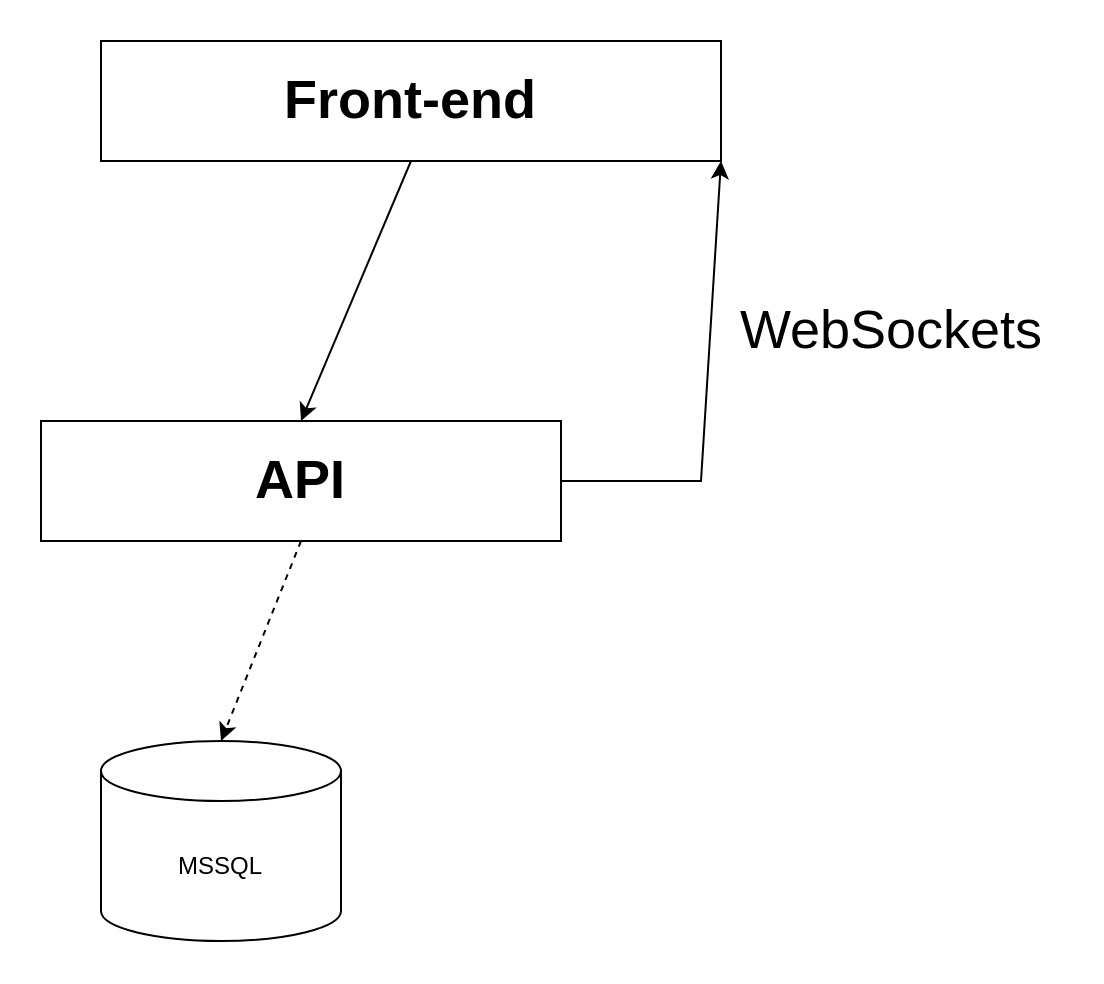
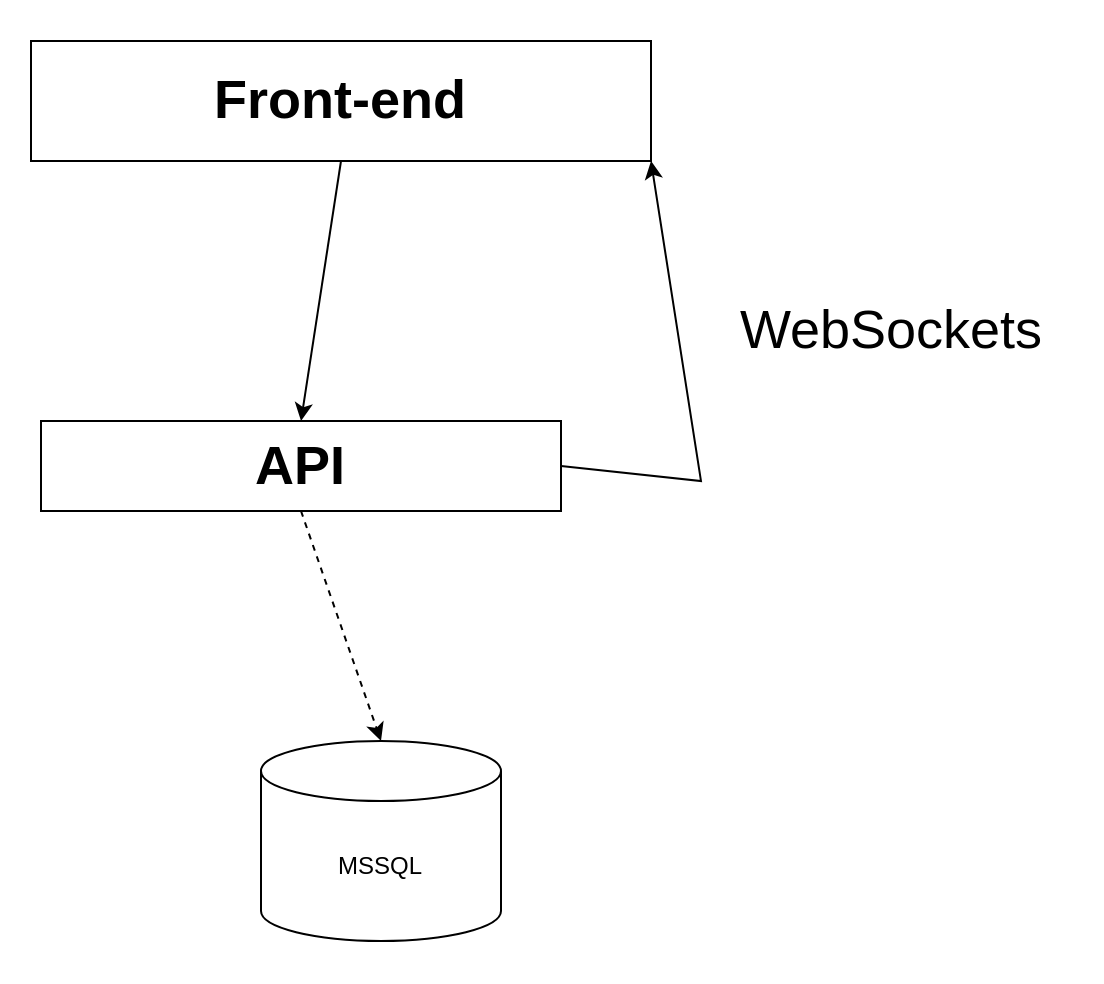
- <mxCell id="3" value="&lt;b style=&quot;line-height: 1.2;&quot;&gt;&lt;font style=&quot;font-size: 27px;&quot;&gt;Front-end&lt;/font&gt;&lt;/b&gt;" style="rounded=0;whiteSpace=wrap;html=1;" parent="1" vertex="1"><mxGeometry x="50" y="20" width="310" height="60" as="geometry" /></mxCell>
+ <mxCell id="3" value="&lt;b style=&quot;line-height: 1.2;&quot;&gt;&lt;font style=&quot;font-size: 27px;&quot;&gt;Front-end&lt;/font&gt;&lt;/b&gt;" style="rounded=0;whiteSpace=wrap;html=1;" parent="1" vertex="1"><mxGeometry x="15" y="20" width="310" height="60" as="geometry" /></mxCell>
- <mxCell id="4" value="&lt;b&gt;API&lt;/b&gt;" style="rounded=0;whiteSpace=wrap;html=1;fontSize=27;" parent="1" vertex="1"><mxGeometry x="20" y="210" width="260" height="60" as="geometry" /></mxCell>
+ <mxCell id="4" value="&lt;b&gt;API&lt;/b&gt;" style="rounded=0;whiteSpace=wrap;html=1;fontSize=27;" parent="1" vertex="1"><mxGeometry x="20" y="210" width="260" height="45" as="geometry" /></mxCell>
- <mxCell id="2" value="MSSQL" style="shape=cylinder3;whiteSpace=wrap;html=1;boundedLbl=1;backgroundOutline=1;size=15;" parent="1" vertex="1"><mxGeometry x="50" y="370" width="120" height="100" as="geometry" /></mxCell>
+ <mxCell id="2" value="MSSQL" style="shape=cylinder3;whiteSpace=wrap;html=1;boundedLbl=1;backgroundOutline=1;size=15;" parent="1" vertex="1"><mxGeometry x="130" y="370" width="120" height="100" as="geometry" /></mxCell>
